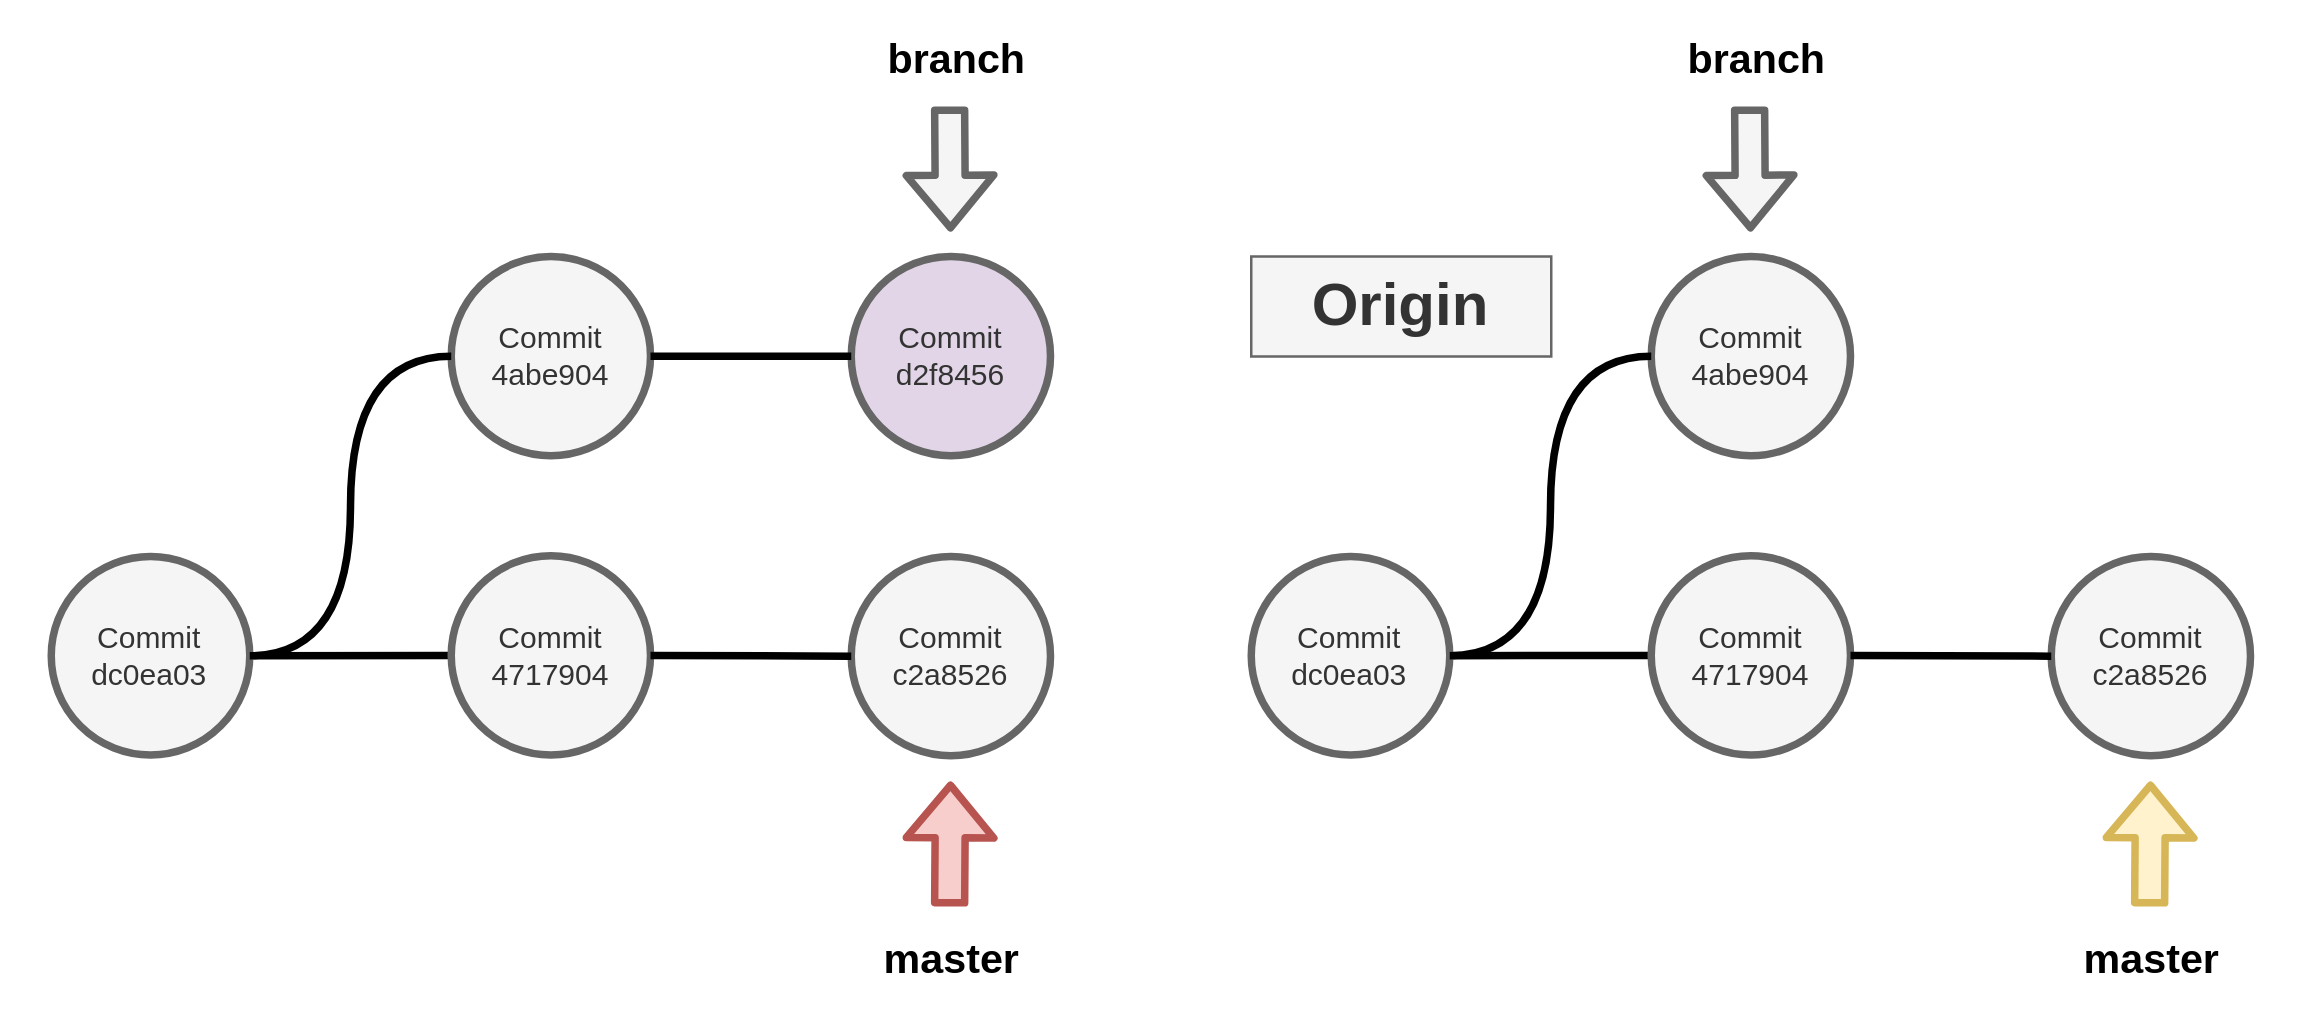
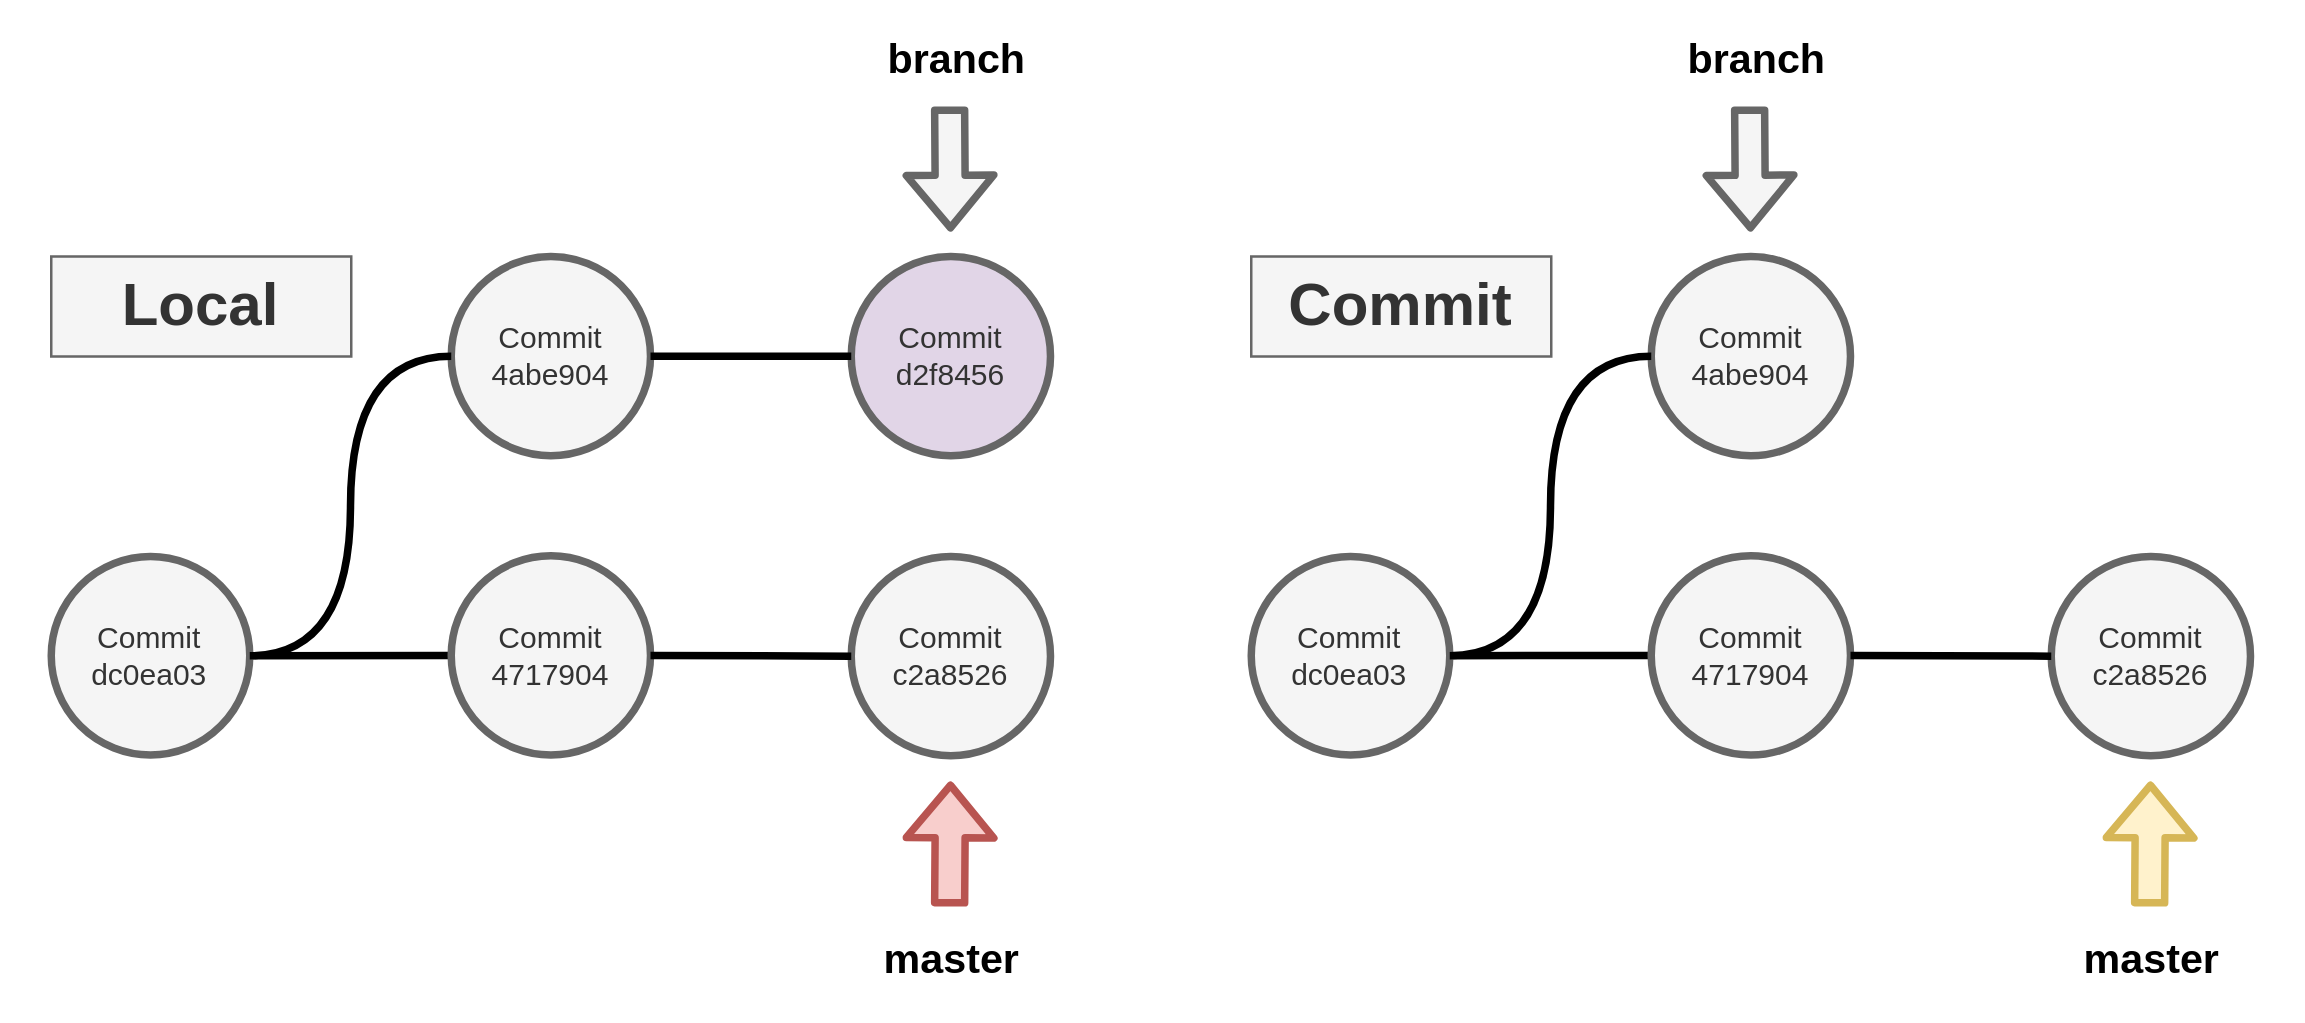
+ <mxCell id="24" value="&lt;h1&gt;Local&lt;/h1&gt;" style="text;html=1;strokeColor=#666666;fillColor=#f5f5f5;align=center;verticalAlign=middle;whiteSpace=wrap;rounded=0;fontColor=#333333;" parent="1" vertex="1"><mxGeometry x="20" y="80" width="120" height="40" as="geometry" /></mxCell>
- <mxCell id="25" value="&lt;h1&gt;Origin&lt;/h1&gt;" style="text;html=1;strokeColor=#666666;fillColor=#f5f5f5;align=center;verticalAlign=middle;whiteSpace=wrap;rounded=0;fontColor=#333333;" parent="1" vertex="1"><mxGeometry x="500" y="80" width="120" height="40" as="geometry" /></mxCell>
+ <mxCell id="25" value="&lt;h1&gt;Commit&lt;/h1&gt;" style="text;html=1;strokeColor=#666666;fillColor=#f5f5f5;align=center;verticalAlign=middle;whiteSpace=wrap;rounded=0;fontColor=#333333;" parent="1" vertex="1"><mxGeometry x="500" y="80" width="120" height="40" as="geometry" /></mxCell>
